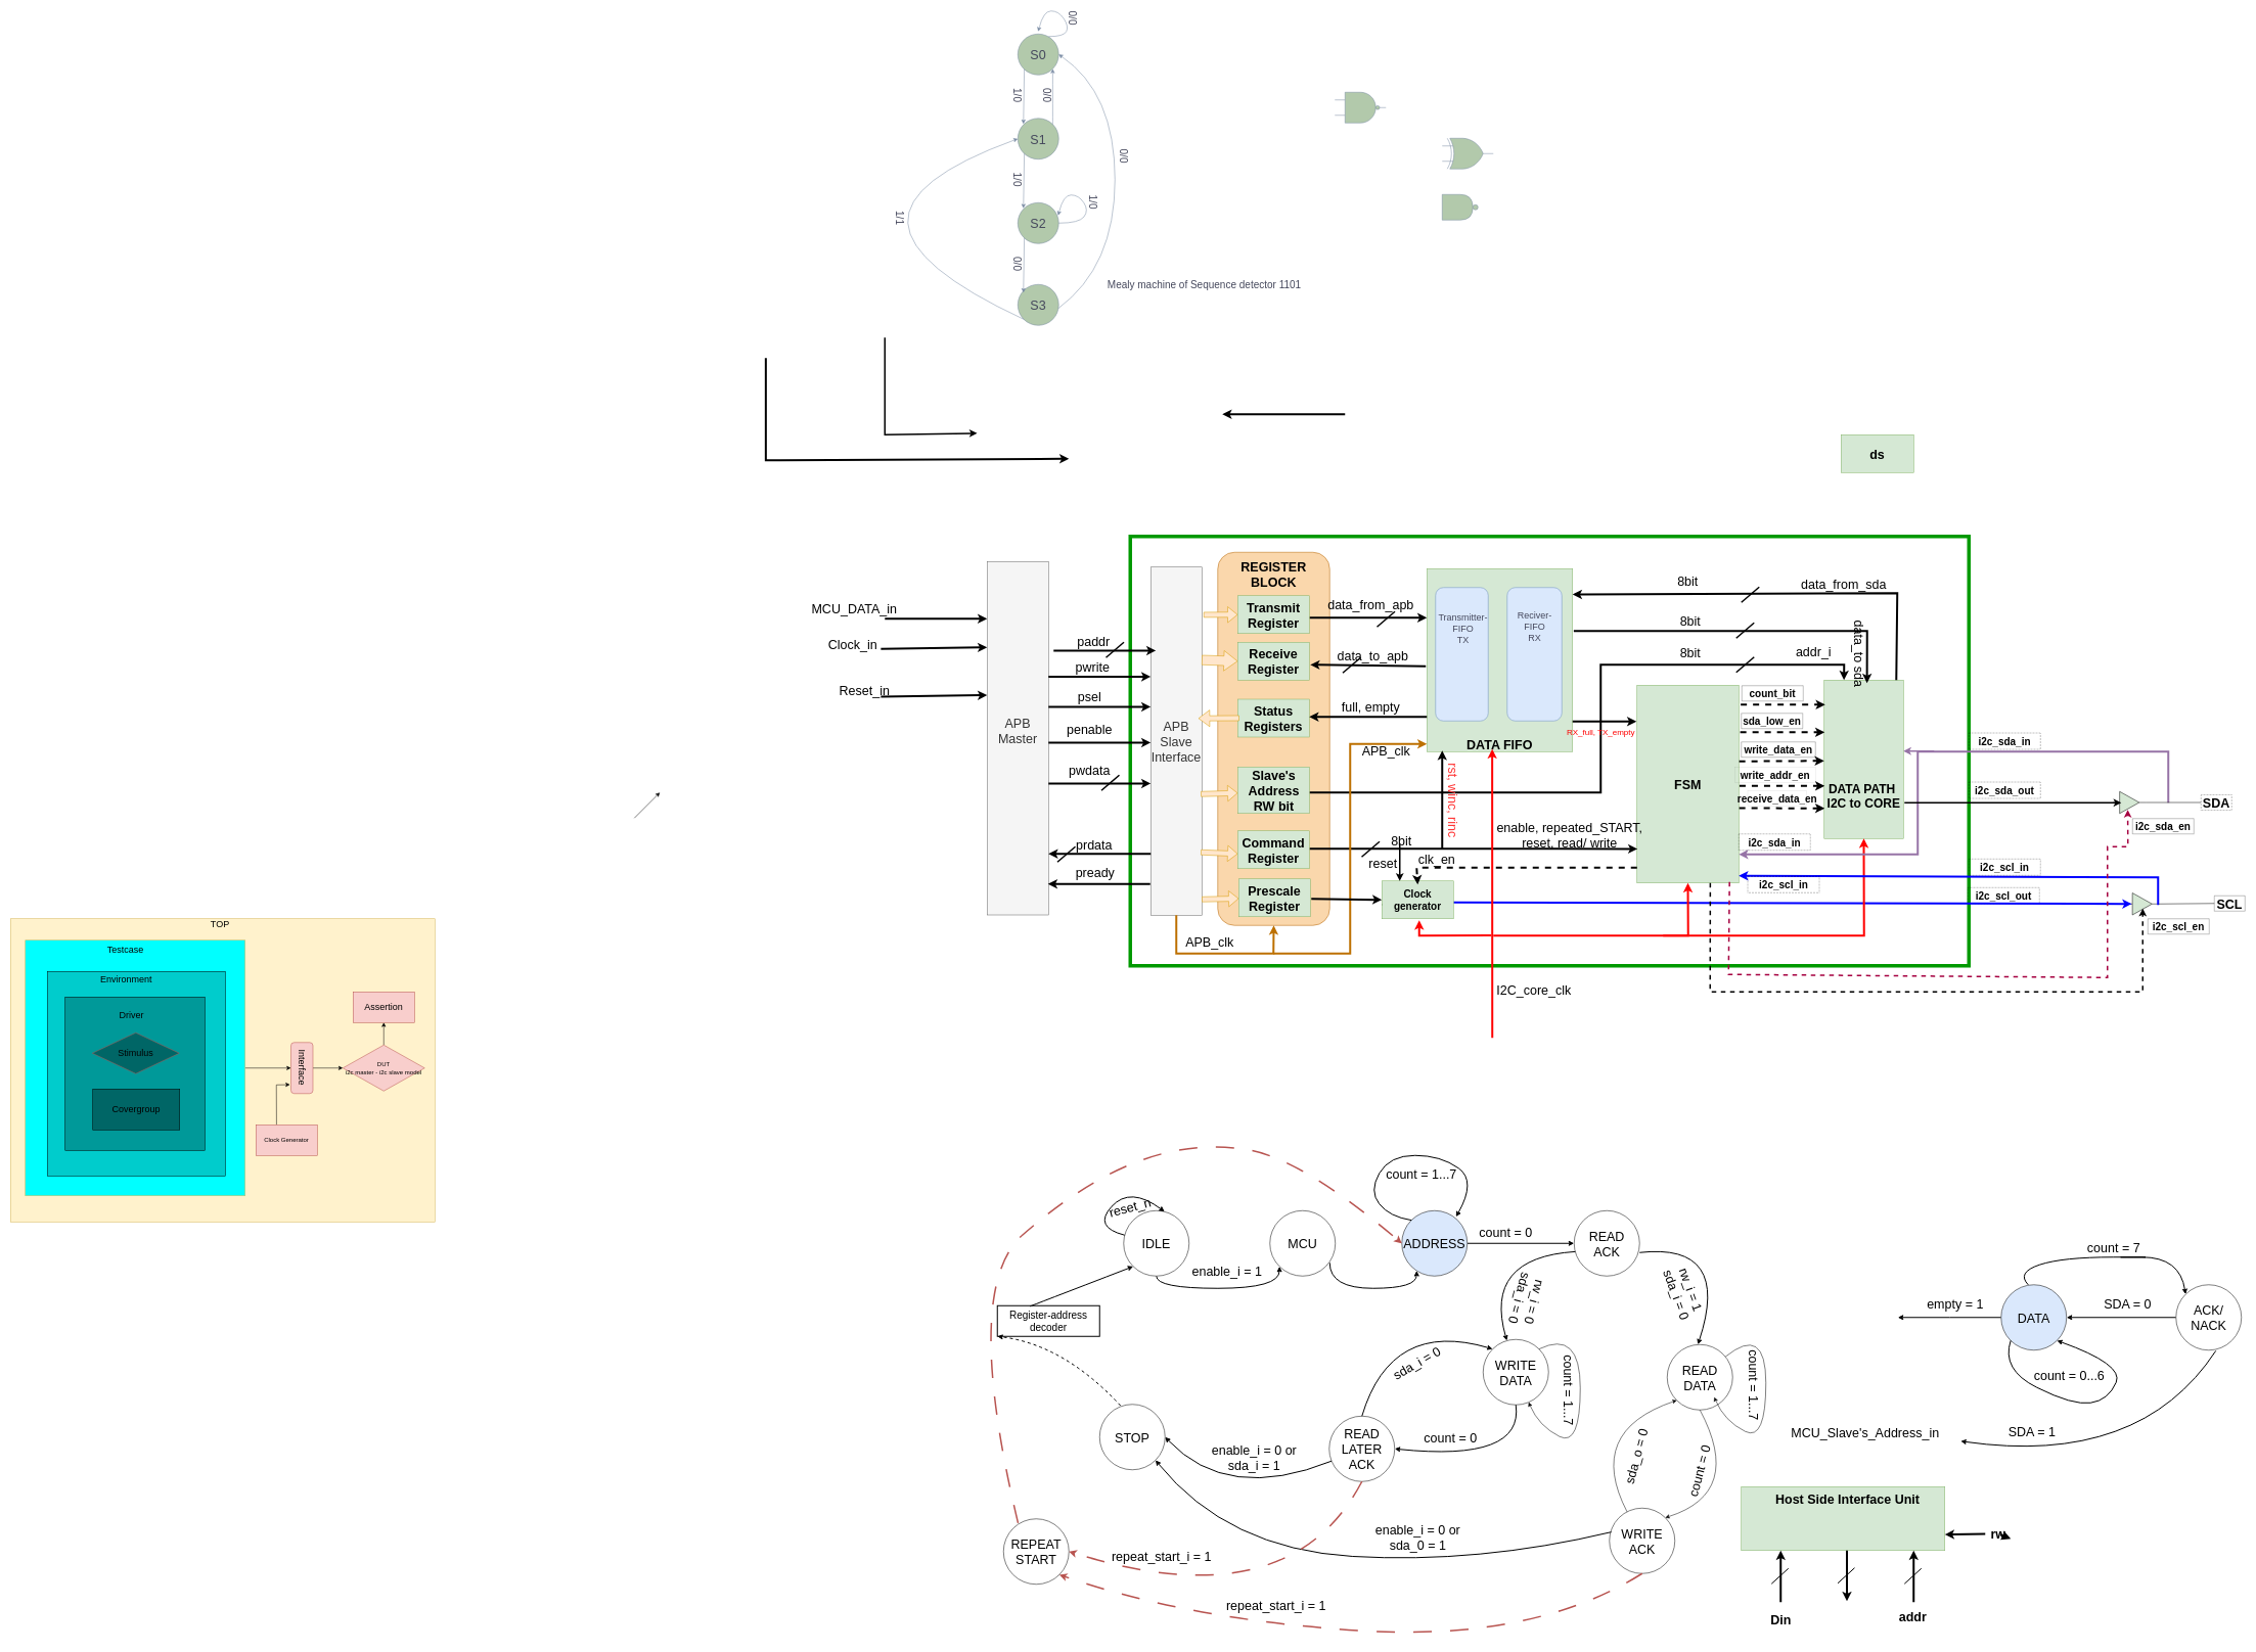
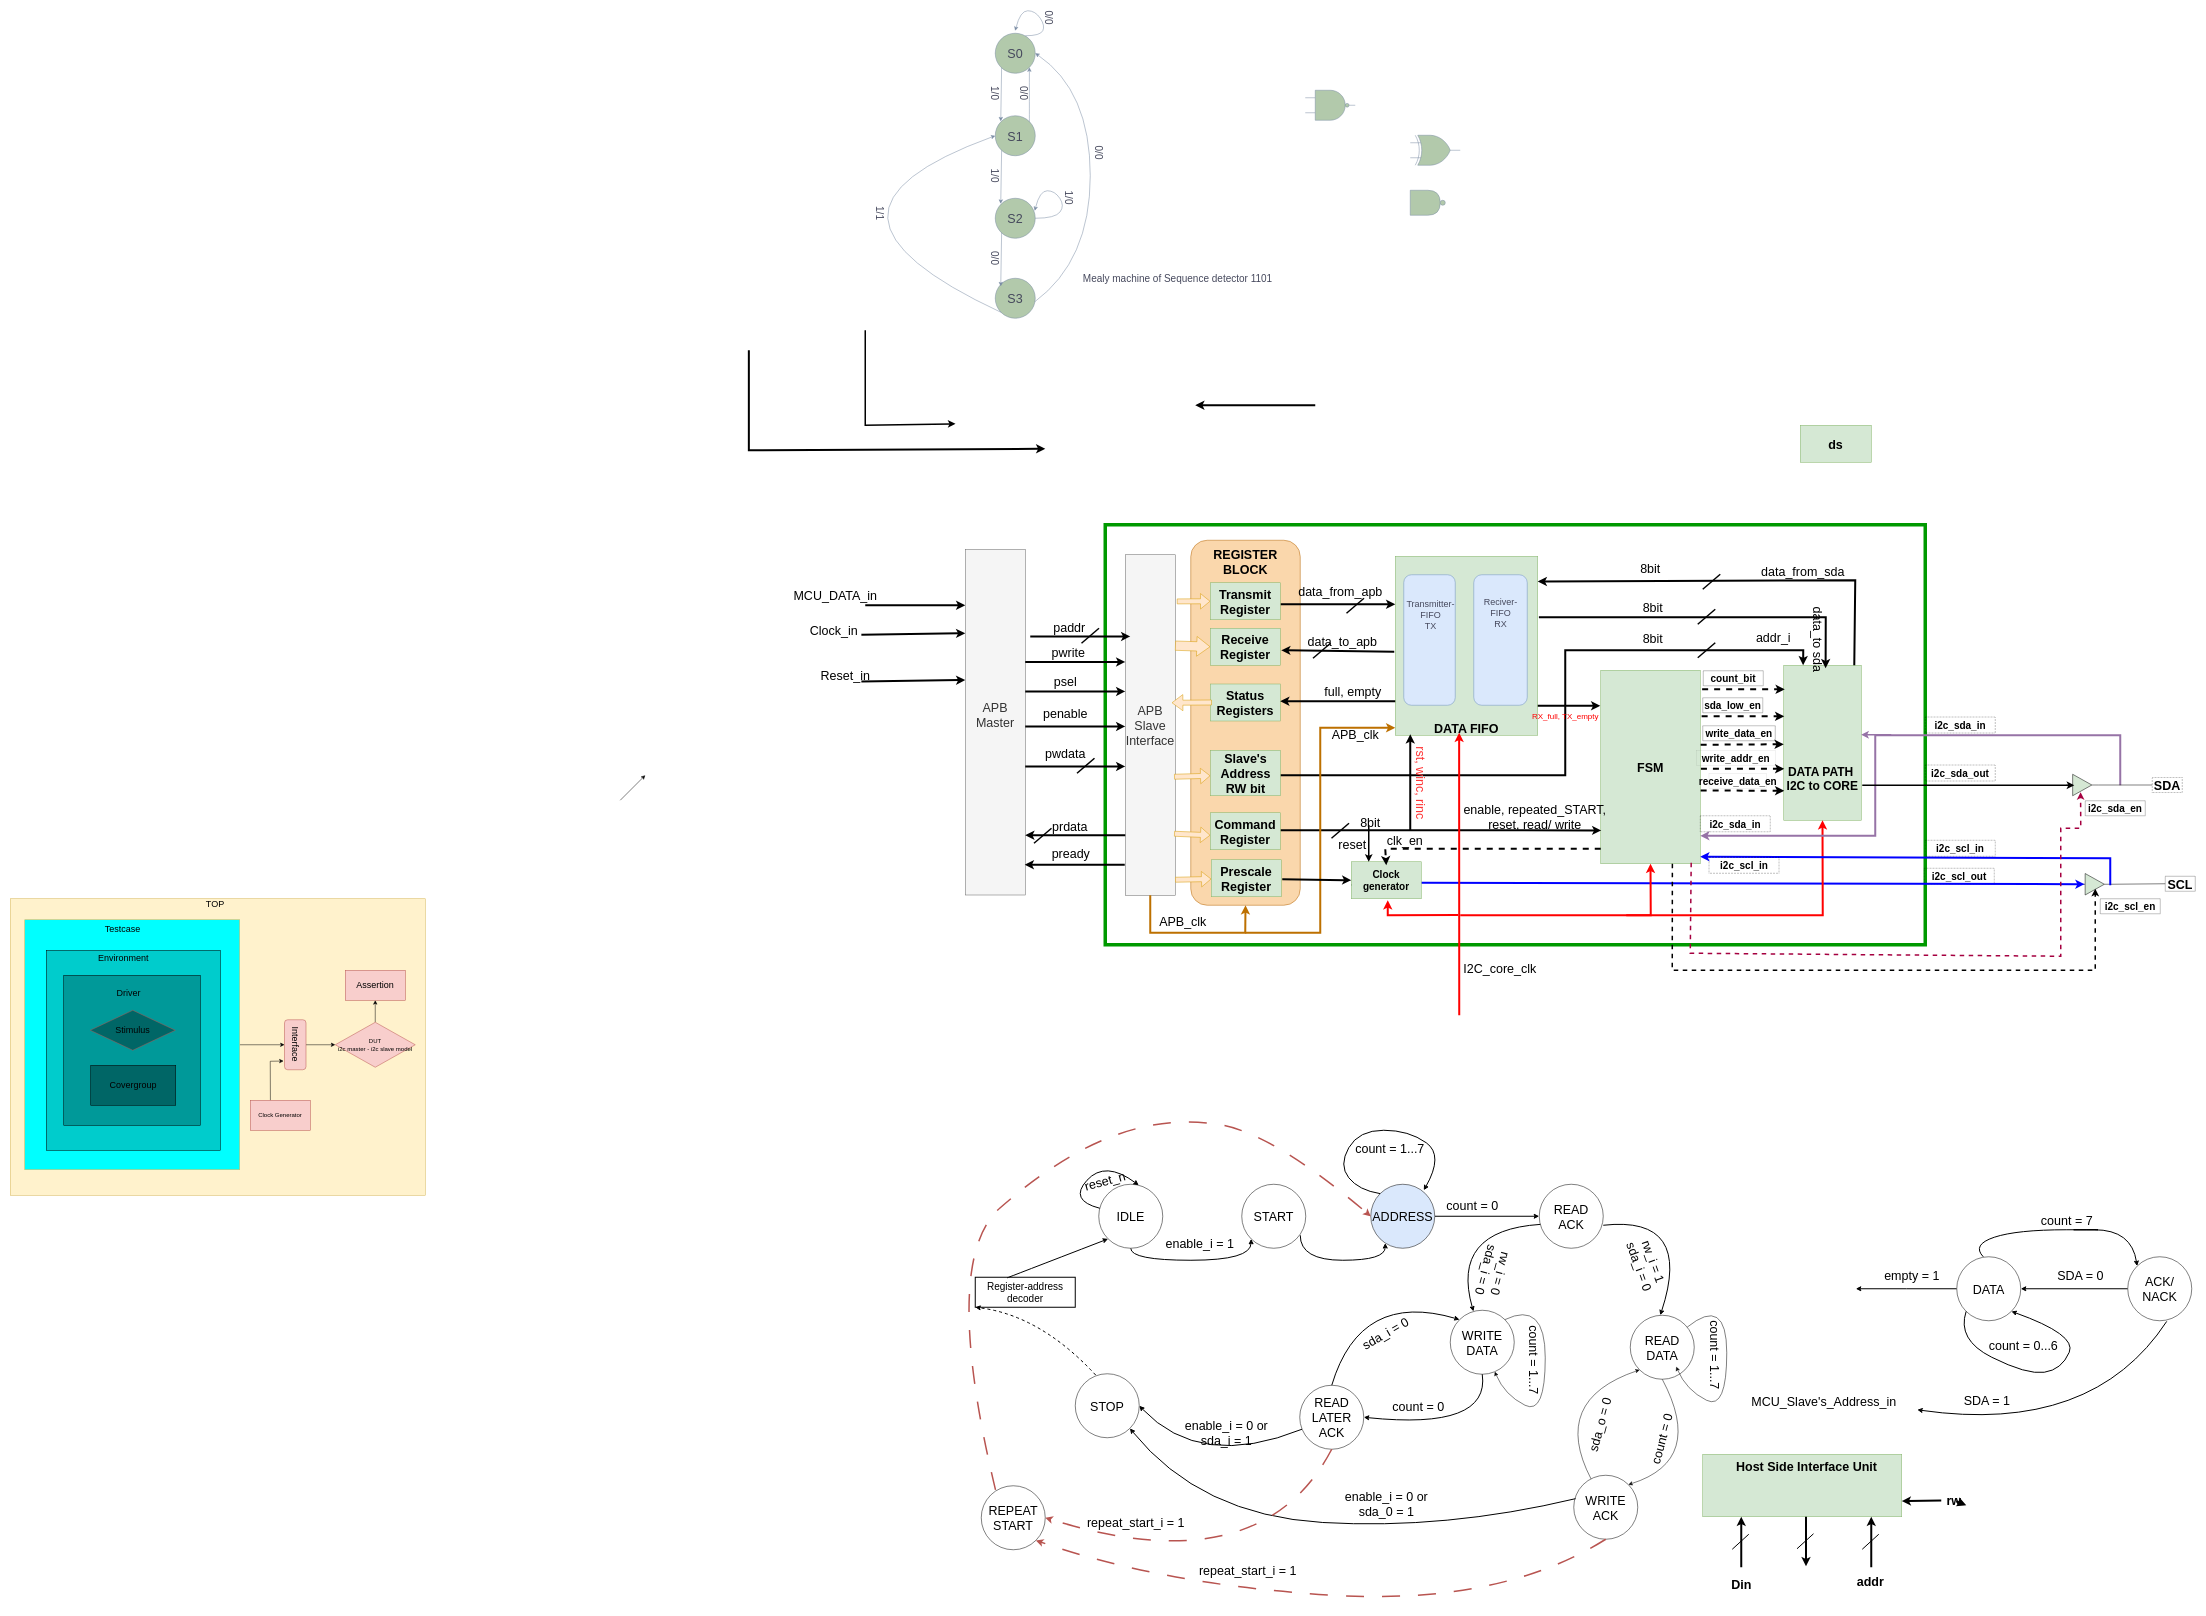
- <mxCell id="123" value="&lt;font style=&quot;font-size: 25px;&quot;&gt;full, empty&lt;/font&gt;" style="text;html=1;align=center;verticalAlign=middle;resizable=0;points=[];autosize=1;strokeColor=none;fillColor=none;" parent="1" vertex="1"><mxGeometry x="2610" y="1362" width="140" height="40" as="geometry" /></mxCell>
+ <mxCell id="123" value="&lt;font style=&quot;font-size: 25px;&quot;&gt;full, empty&lt;/font&gt;" style="text;html=1;align=center;verticalAlign=middle;resizable=0;points=[];autosize=1;strokeColor=none;fillColor=none;" parent="1" vertex="1"><mxGeometry x="2635" y="1362" width="140" height="40" as="geometry" /></mxCell>
- <mxCell id="77" value="&lt;font style=&quot;font-size: 25px;&quot;&gt;MCU&lt;/font&gt;" style="ellipse;whiteSpace=wrap;html=1;aspect=fixed;" parent="1" vertex="1"><mxGeometry x="2483" y="2368" width="128" height="128" as="geometry" /></mxCell>
+ <mxCell id="77" value="&lt;font style=&quot;font-size: 25px;&quot;&gt;START&lt;/font&gt;" style="ellipse;whiteSpace=wrap;html=1;aspect=fixed;" parent="1" vertex="1"><mxGeometry x="2483" y="2368" width="128" height="128" as="geometry" /></mxCell>
- <mxCell id="87" value="&lt;span style=&quot;font-size: 25px;&quot;&gt;DATA&lt;/span&gt;" style="ellipse;whiteSpace=wrap;html=1;aspect=fixed;fillColor=#dae8fc;" parent="1" vertex="1"><mxGeometry x="3913" y="2513" width="128" height="128" as="geometry" /></mxCell>
+ <mxCell id="87" value="&lt;span style=&quot;font-size: 25px;&quot;&gt;DATA&lt;/span&gt;" style="ellipse;whiteSpace=wrap;html=1;aspect=fixed;" parent="1" vertex="1"><mxGeometry x="3913" y="2513" width="128" height="128" as="geometry" /></mxCell>
- <mxCell id="151" value="&lt;font style=&quot;font-size: 25px;&quot;&gt;enable_i = 0 or&lt;br&gt;sda_i = 1&lt;br&gt;&lt;/font&gt;" style="text;html=1;align=center;verticalAlign=middle;resizable=0;points=[];autosize=1;strokeColor=none;fillColor=none;" parent="1" vertex="1"><mxGeometry x="2357" y="2815" width="190" height="70" as="geometry" /></mxCell>
+ <mxCell id="151" value="&lt;font style=&quot;font-size: 25px;&quot;&gt;enable_i = 0 or&lt;br&gt;sda_i = 1&lt;br&gt;&lt;/font&gt;" style="text;html=1;align=center;verticalAlign=middle;resizable=0;points=[];autosize=1;strokeColor=none;fillColor=none;" parent="1" vertex="1"><mxGeometry x="2357" y="2830" width="190" height="70" as="geometry" /></mxCell>
